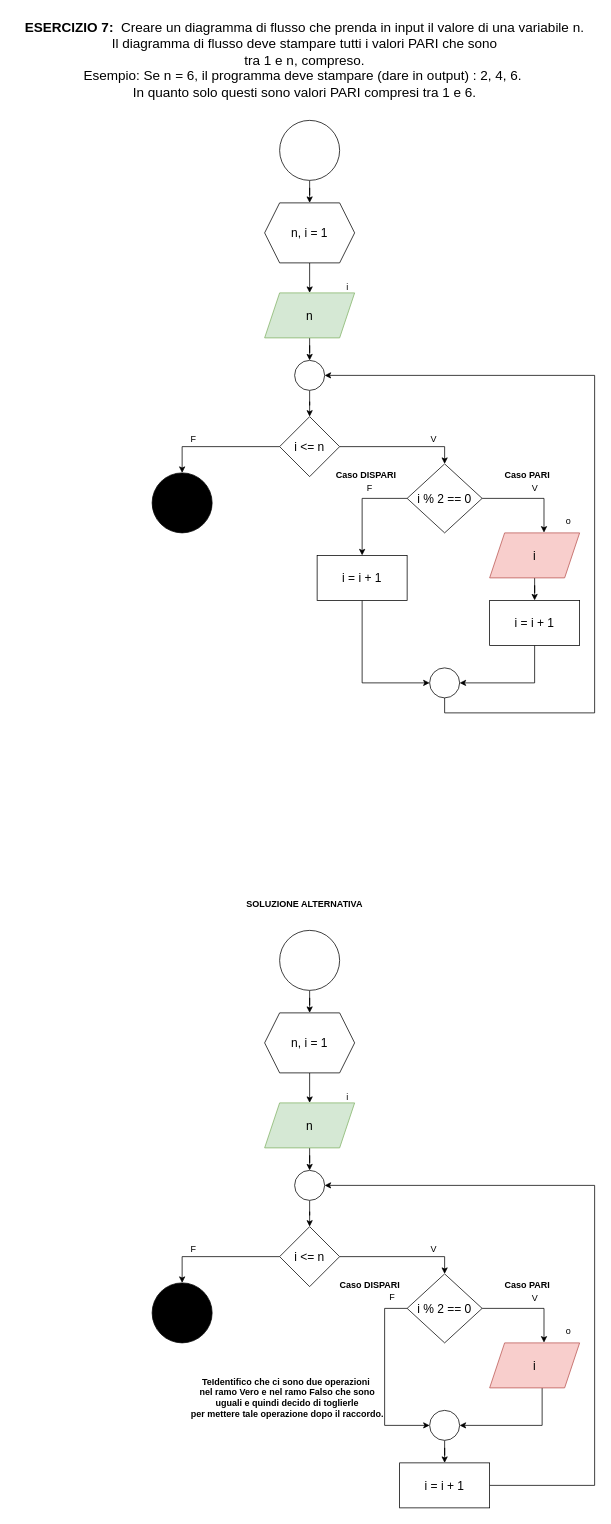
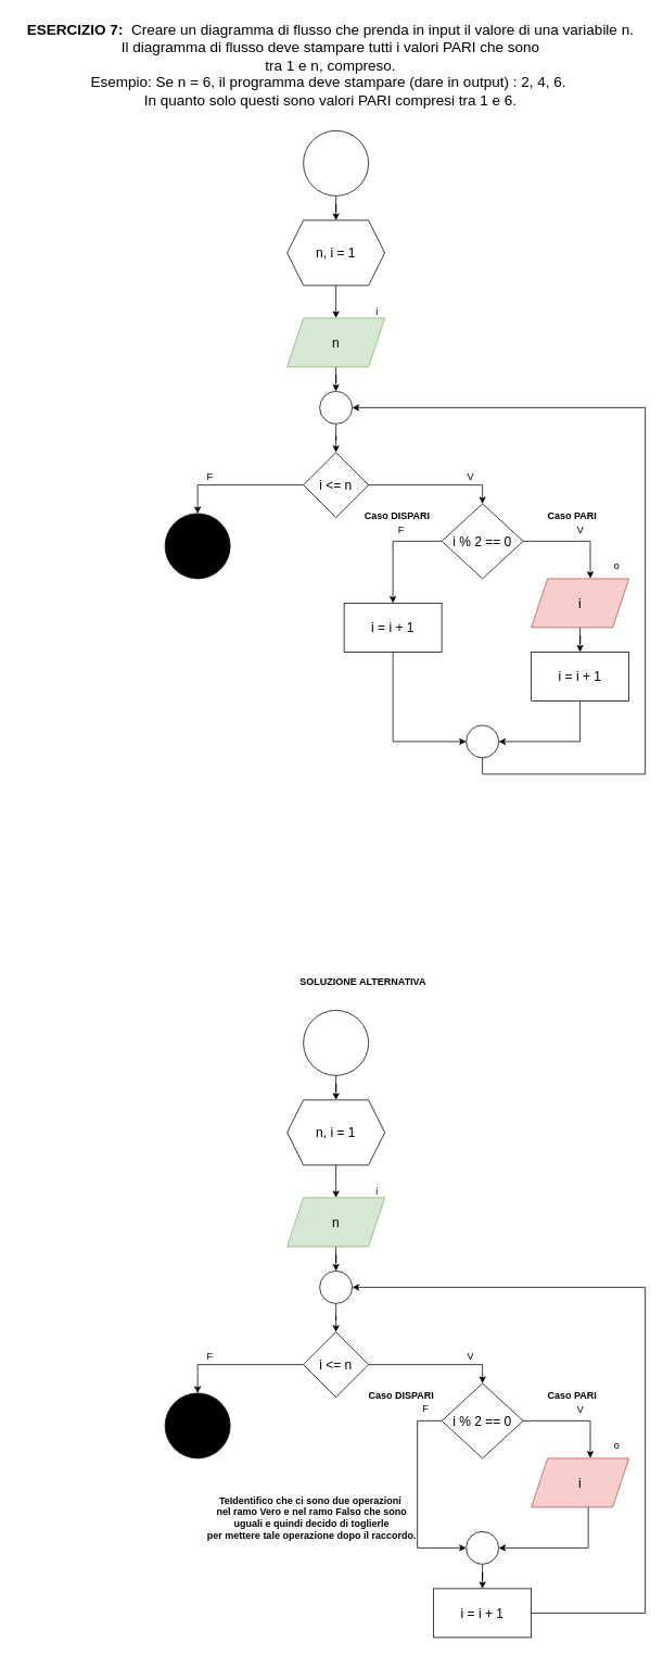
- <mxCell id="33" value="SOLUZIONE ALTERNATIVA" style="text;html=1;align=center;verticalAlign=middle;resizable=0;points=[];autosize=1;strokeColor=none;fillColor=none;fontStyle=1" vertex="1" parent="1"><mxGeometry x="315" y="1190" width="180" height="30" as="geometry" /></mxCell>
+ <mxCell id="33" value="SOLUZIONE ALTERNATIVA" style="text;html=1;align=center;verticalAlign=middle;resizable=0;points=[];autosize=1;strokeColor=none;fillColor=none;fontStyle=1" vertex="1" parent="1"><mxGeometry x="355" y="1190" width="180" height="30" as="geometry" /></mxCell>
